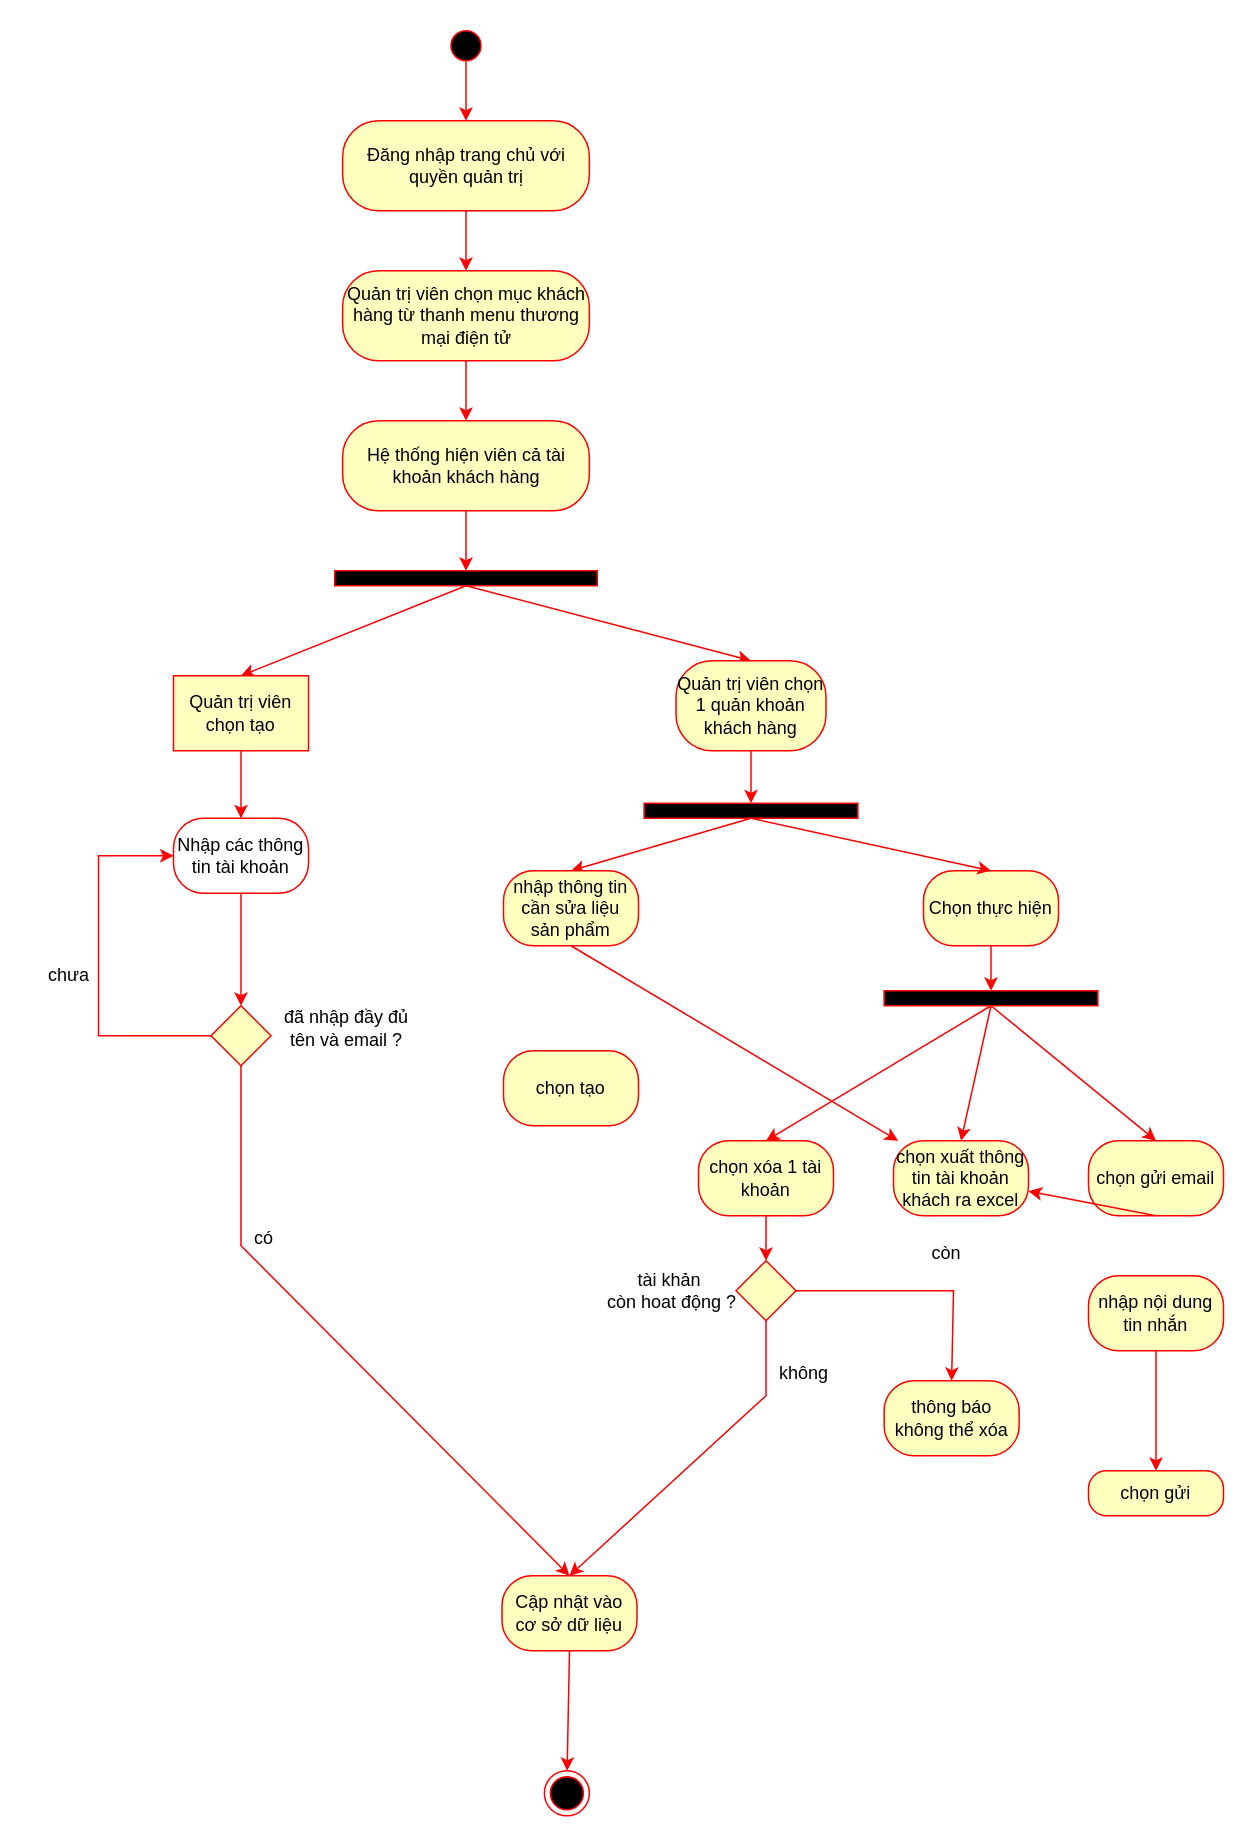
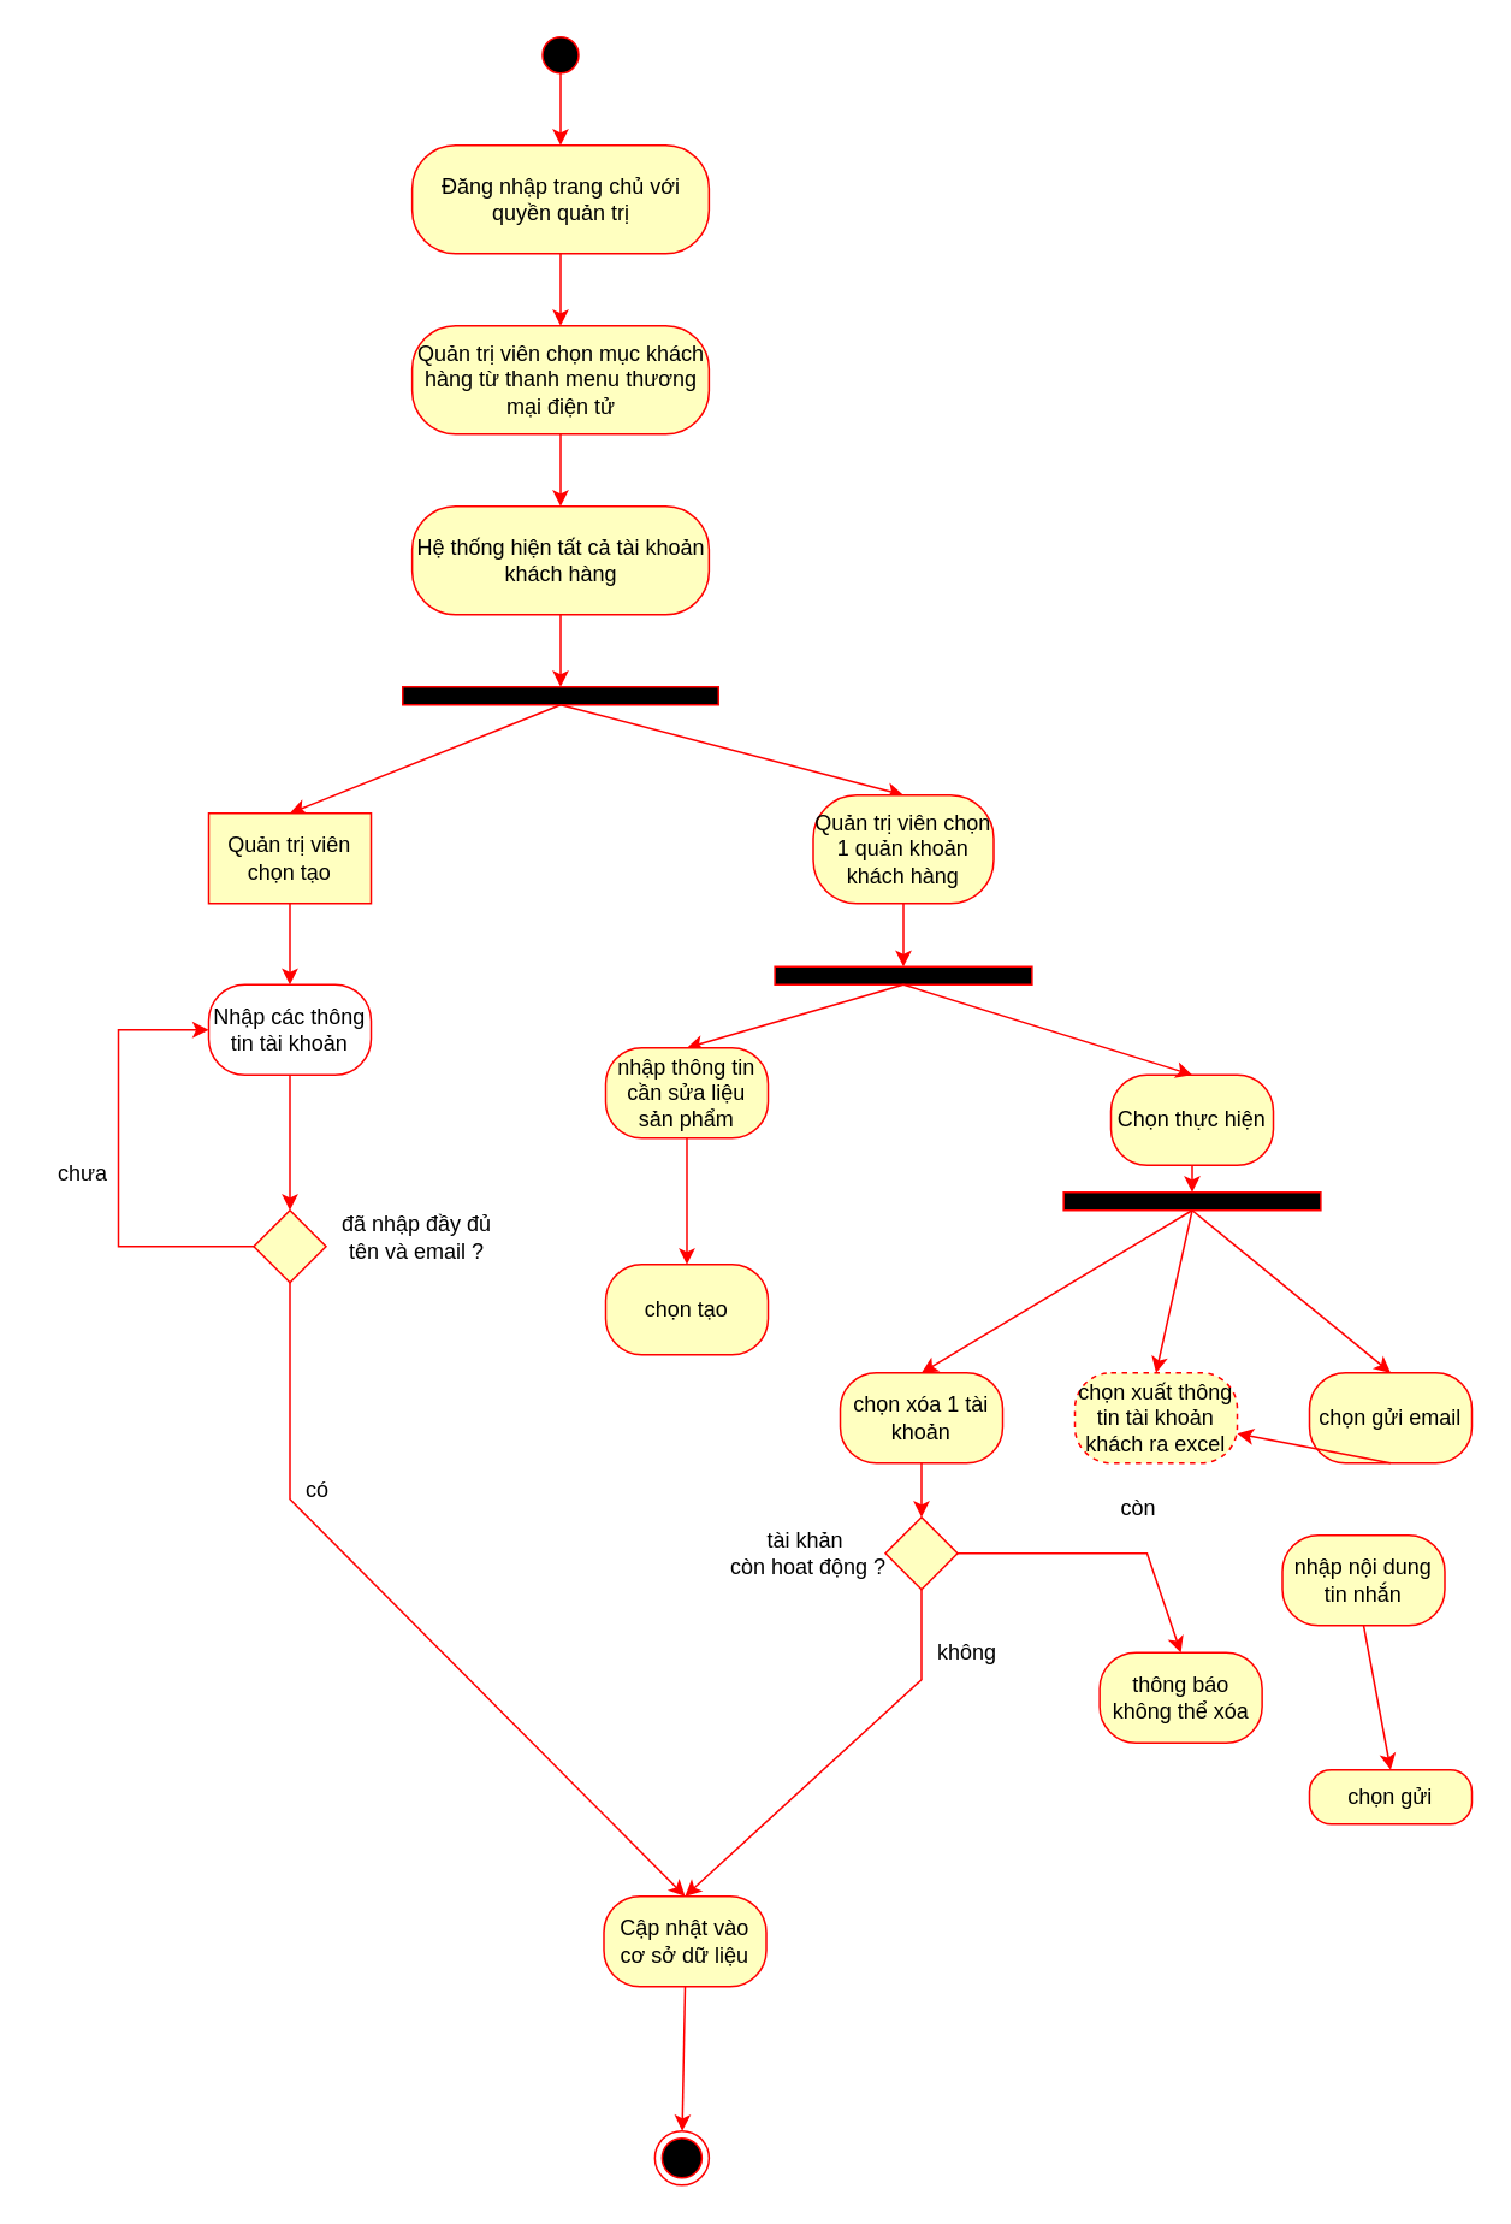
- <mxCell id="8" value="Hệ thống hiện viên cả tài khoản khách hàng" style="rounded=1;whiteSpace=wrap;html=1;arcSize=40;fontColor=#000000;fillColor=#ffffc0;strokeColor=#FF0000;" parent="1" vertex="1"><mxGeometry x="227.75" y="280" width="164.5" height="60" as="geometry" /></mxCell>
+ <mxCell id="8" value="Hệ thống hiện tất cả tài khoản khách hàng" style="rounded=1;whiteSpace=wrap;html=1;arcSize=40;fontColor=#000000;fillColor=#ffffc0;strokeColor=#FF0000;" parent="1" vertex="1"><mxGeometry x="227.75" y="280" width="164.5" height="60" as="geometry" /></mxCell>
- <mxCell id="12" value="Chọn thực hiện" style="rounded=1;whiteSpace=wrap;html=1;arcSize=40;fontColor=#000000;fillColor=#ffffc0;strokeColor=#FF0000;" parent="1" vertex="1"><mxGeometry x="615" y="580" width="90" height="50" as="geometry" /></mxCell>
+ <mxCell id="12" value="Chọn thực hiện" style="rounded=1;whiteSpace=wrap;html=1;arcSize=40;fontColor=#000000;fillColor=#ffffc0;strokeColor=#FF0000;" parent="1" vertex="1"><mxGeometry x="615" y="595" width="90" height="50" as="geometry" /></mxCell>
- <mxCell id="33" value="" style="endArrow=classic;html=1;rounded=0;strokeColor=#FF0000;fontSize=10;exitX=0.5;exitY=1;exitDx=0;exitDy=0;" parent="1" source="32" target="22" edge="1"><mxGeometry width="50" height="50" relative="1" as="geometry"><mxPoint x="395" y="640" as="sourcePoint" /><mxPoint x="460" y="720" as="targetPoint" /></mxGeometry></mxCell>
+ <mxCell id="33" value="" style="endArrow=classic;html=1;rounded=0;strokeColor=#FF0000;fontSize=10;exitX=0.5;exitY=1;exitDx=0;exitDy=0;entryX=0.5;entryY=0;entryDx=0;entryDy=0;" parent="1" source="32" target="34" edge="1"><mxGeometry width="50" height="50" relative="1" as="geometry"><mxPoint x="395" y="640" as="sourcePoint" /><mxPoint x="460" y="720" as="targetPoint" /></mxGeometry></mxCell>
- <mxCell id="22" value="chọn xuất thông tin tài khoản khách ra excel" style="rounded=1;whiteSpace=wrap;html=1;arcSize=40;fontColor=#000000;fillColor=#ffffc0;strokeColor=#FF0000;" parent="1" vertex="1"><mxGeometry x="595" y="760" width="90" height="50" as="geometry" /></mxCell>
+ <mxCell id="22" value="chọn xuất thông tin tài khoản khách ra excel" style="rounded=1;whiteSpace=wrap;html=1;arcSize=40;fontColor=#000000;fillColor=#ffffc0;strokeColor=#FF0000;dashed=1;" parent="1" vertex="1"><mxGeometry x="595" y="760" width="90" height="50" as="geometry" /></mxCell>
- <mxCell id="46" value="nhập nội dung tin nhắn" style="rounded=1;whiteSpace=wrap;html=1;arcSize=40;fontColor=#000000;fillColor=#ffffc0;strokeColor=#FF0000;" parent="1" vertex="1"><mxGeometry x="725" y="850" width="90" height="50" as="geometry" /></mxCell>
+ <mxCell id="46" value="nhập nội dung tin nhắn" style="rounded=1;whiteSpace=wrap;html=1;arcSize=40;fontColor=#000000;fillColor=#ffffc0;strokeColor=#FF0000;" parent="1" vertex="1"><mxGeometry x="710" y="850" width="90" height="50" as="geometry" /></mxCell>
- <mxCell id="44" value="thông báo không thể xóa" style="rounded=1;whiteSpace=wrap;html=1;arcSize=40;fontColor=#000000;fillColor=#ffffc0;strokeColor=#FF0000;" parent="1" vertex="1"><mxGeometry x="588.75" y="920" width="90" height="50" as="geometry" /></mxCell>
+ <mxCell id="44" value="thông báo không thể xóa" style="rounded=1;whiteSpace=wrap;html=1;arcSize=40;fontColor=#000000;fillColor=#ffffc0;strokeColor=#FF0000;" parent="1" vertex="1"><mxGeometry x="608.75" y="915" width="90" height="50" as="geometry" /></mxCell>
